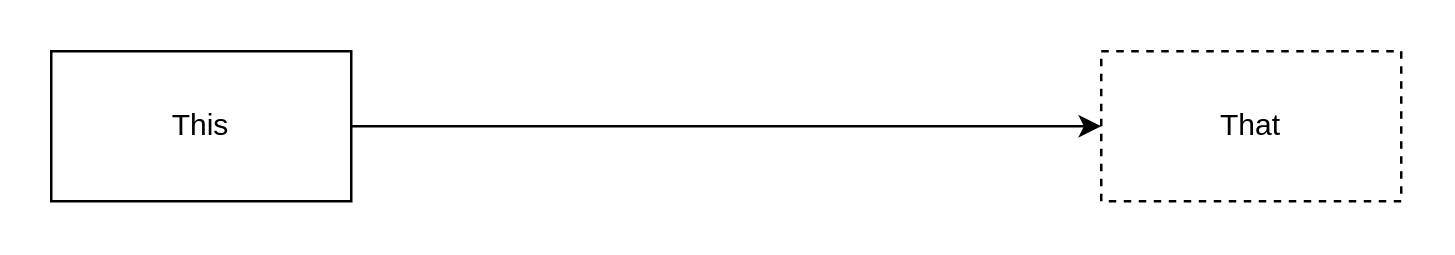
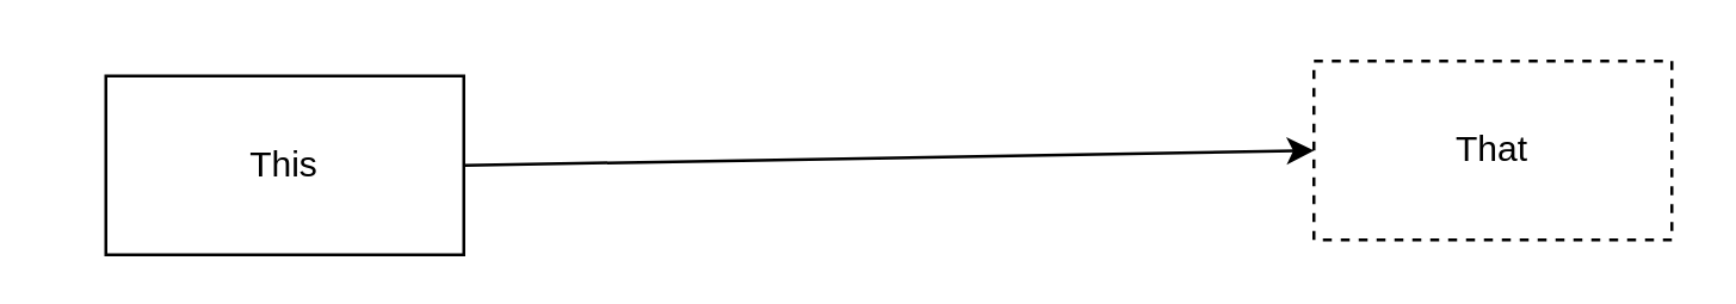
- <mxCell id="2" value="This" parent="1" style="rounded=0;whiteSpace=wrap;html=1;" vertex="1"><mxGeometry as="geometry" x="20" y="20" width="120" height="60" /></mxCell>
+ <mxCell id="2" value="This" parent="1" style="rounded=0;whiteSpace=wrap;html=1;" vertex="1"><mxGeometry x="35" y="25" as="geometry" width="120" height="60" /></mxCell>
